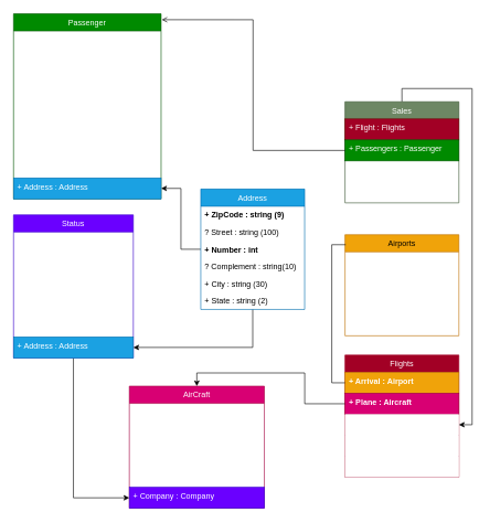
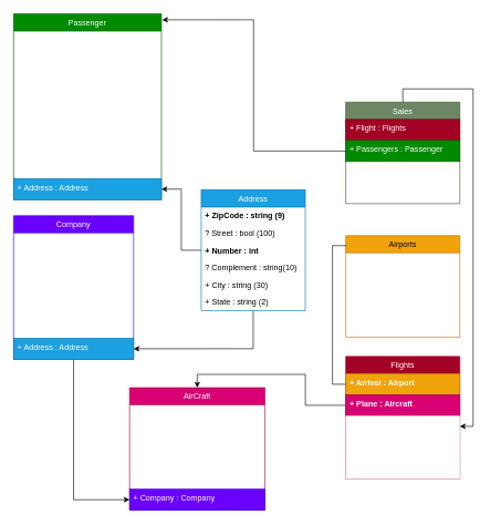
- <mxCell id="53" style="edgeStyle=orthogonalEdgeStyle;rounded=0;orthogonalLoop=1;jettySize=auto;html=1;entryX=1.005;entryY=0.032;entryDx=0;entryDy=0;entryPerimeter=0;endArrow=open;" parent="1" source="34" target="42" edge="1"><mxGeometry relative="1" as="geometry"><mxPoint x="279" y="101" as="targetPoint" /></mxGeometry></mxCell>
+ <mxCell id="53" style="edgeStyle=orthogonalEdgeStyle;rounded=0;orthogonalLoop=1;jettySize=auto;html=1;entryX=1.005;entryY=0.032;entryDx=0;entryDy=0;entryPerimeter=0;" parent="1" source="34" target="42" edge="1"><mxGeometry relative="1" as="geometry"><mxPoint x="279" y="101" as="targetPoint" /></mxGeometry></mxCell>
- <mxCell id="3" value="Status" style="swimlane;fontStyle=0;childLayout=stackLayout;horizontal=1;startSize=26;fillColor=#6a00ff;horizontalStack=0;resizeParent=1;resizeParentMax=0;resizeLast=0;collapsible=1;marginBottom=0;strokeColor=#3700CC;fontColor=#ffffff;labelBackgroundColor=none;" parent="1" vertex="1"><mxGeometry x="20" y="324" width="181" height="216.286" as="geometry" /></mxCell>
+ <mxCell id="3" value="Company" style="swimlane;fontStyle=0;childLayout=stackLayout;horizontal=1;startSize=26;fillColor=#6a00ff;horizontalStack=0;resizeParent=1;resizeParentMax=0;resizeLast=0;collapsible=1;marginBottom=0;strokeColor=#3700CC;fontColor=#ffffff;labelBackgroundColor=none;" parent="1" vertex="1"><mxGeometry x="20" y="324" width="181" height="216.286" as="geometry" /></mxCell>
- <mxCell id="14" value="? Street : string (100)" style="text;strokeColor=none;fillColor=none;align=left;verticalAlign=top;spacingLeft=4;spacingRight=4;overflow=hidden;rotatable=0;points=[[0,0.5],[1,0.5]];portConstraint=eastwest;" parent="12" vertex="1"><mxGeometry y="52" width="157" height="26" as="geometry" /></mxCell>
+ <mxCell id="14" value="? Street : bool (100)" style="text;strokeColor=none;fillColor=none;align=left;verticalAlign=top;spacingLeft=4;spacingRight=4;overflow=hidden;rotatable=0;points=[[0,0.5],[1,0.5]];portConstraint=eastwest;" parent="12" vertex="1"><mxGeometry y="52" width="157" height="26" as="geometry" /></mxCell>
